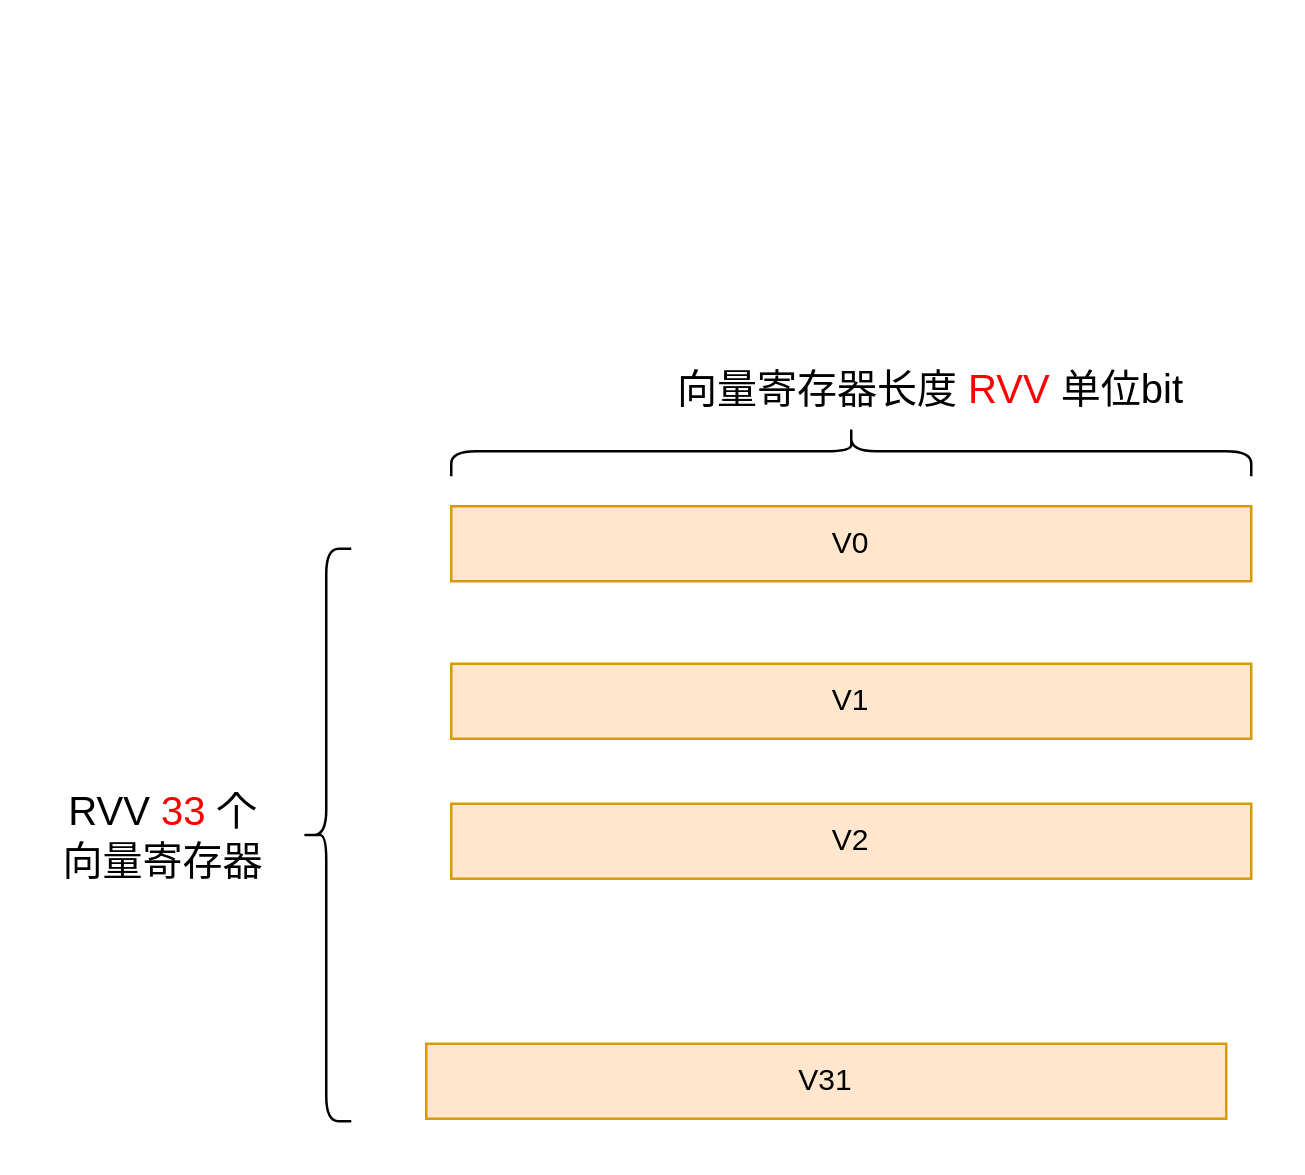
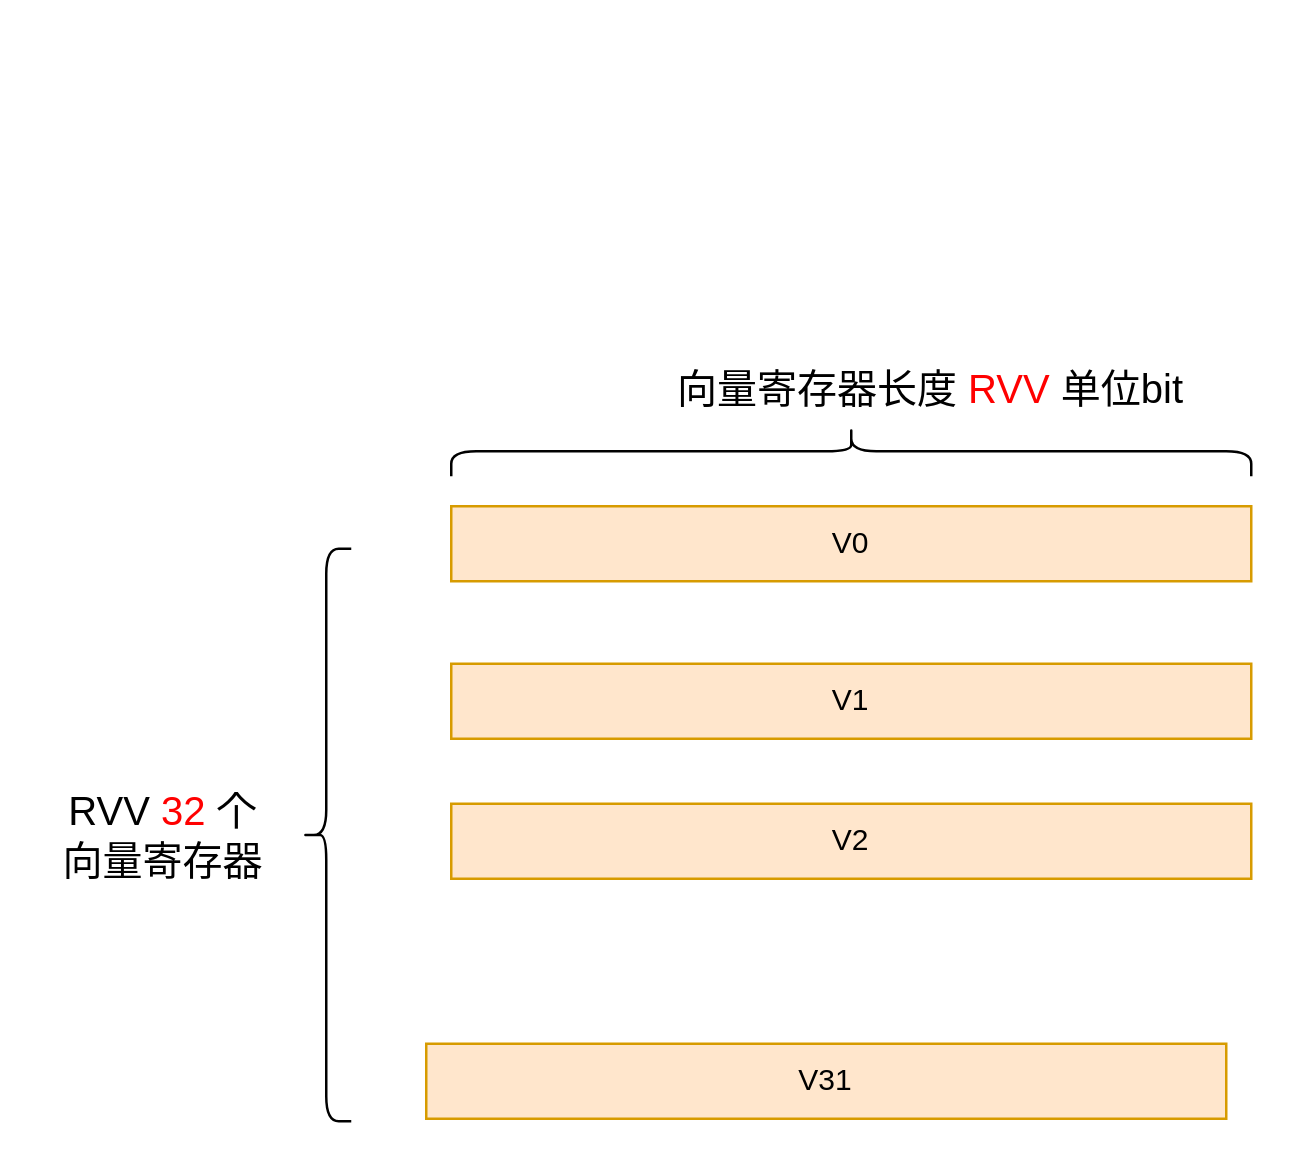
- <mxCell id="7" value="&lt;font style=&quot;font-size: 16px;&quot;&gt;RVV &lt;font color=&quot;#ff0000&quot;&gt;33&lt;/font&gt; 个&lt;br&gt;向量寄存器&lt;/font&gt;" style="text;strokeColor=none;align=center;fillColor=none;html=1;verticalAlign=middle;whiteSpace=wrap;rounded=0;" vertex="1" parent="1"><mxGeometry x="20" y="293.5" width="90" height="80" as="geometry" /></mxCell>
+ <mxCell id="7" value="&lt;font style=&quot;font-size: 16px;&quot;&gt;RVV &lt;font color=&quot;#ff0000&quot;&gt;32&lt;/font&gt; 个&lt;br&gt;向量寄存器&lt;/font&gt;" style="text;strokeColor=none;align=center;fillColor=none;html=1;verticalAlign=middle;whiteSpace=wrap;rounded=0;" vertex="1" parent="1"><mxGeometry x="20" y="293.5" width="90" height="80" as="geometry" /></mxCell>
